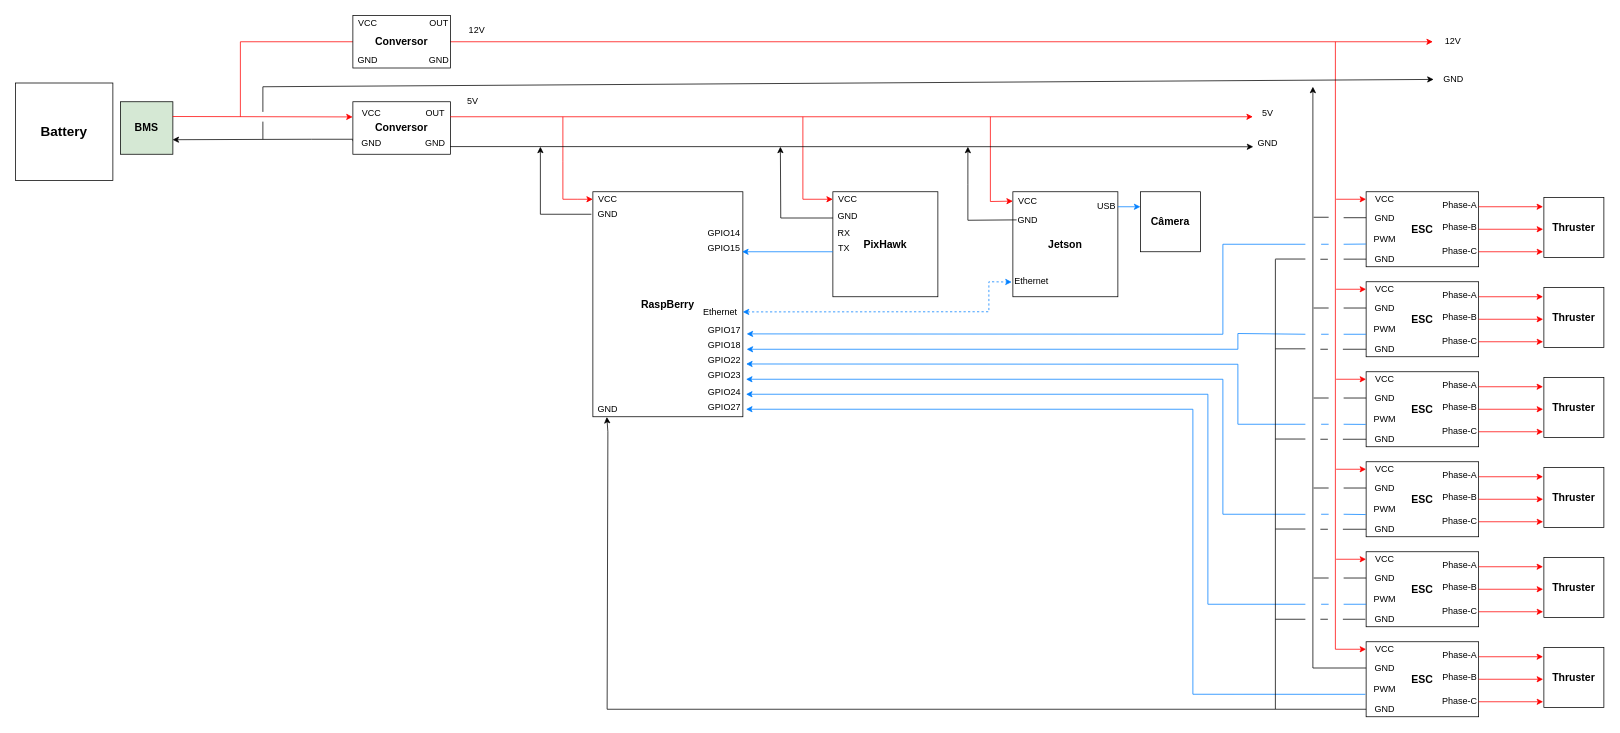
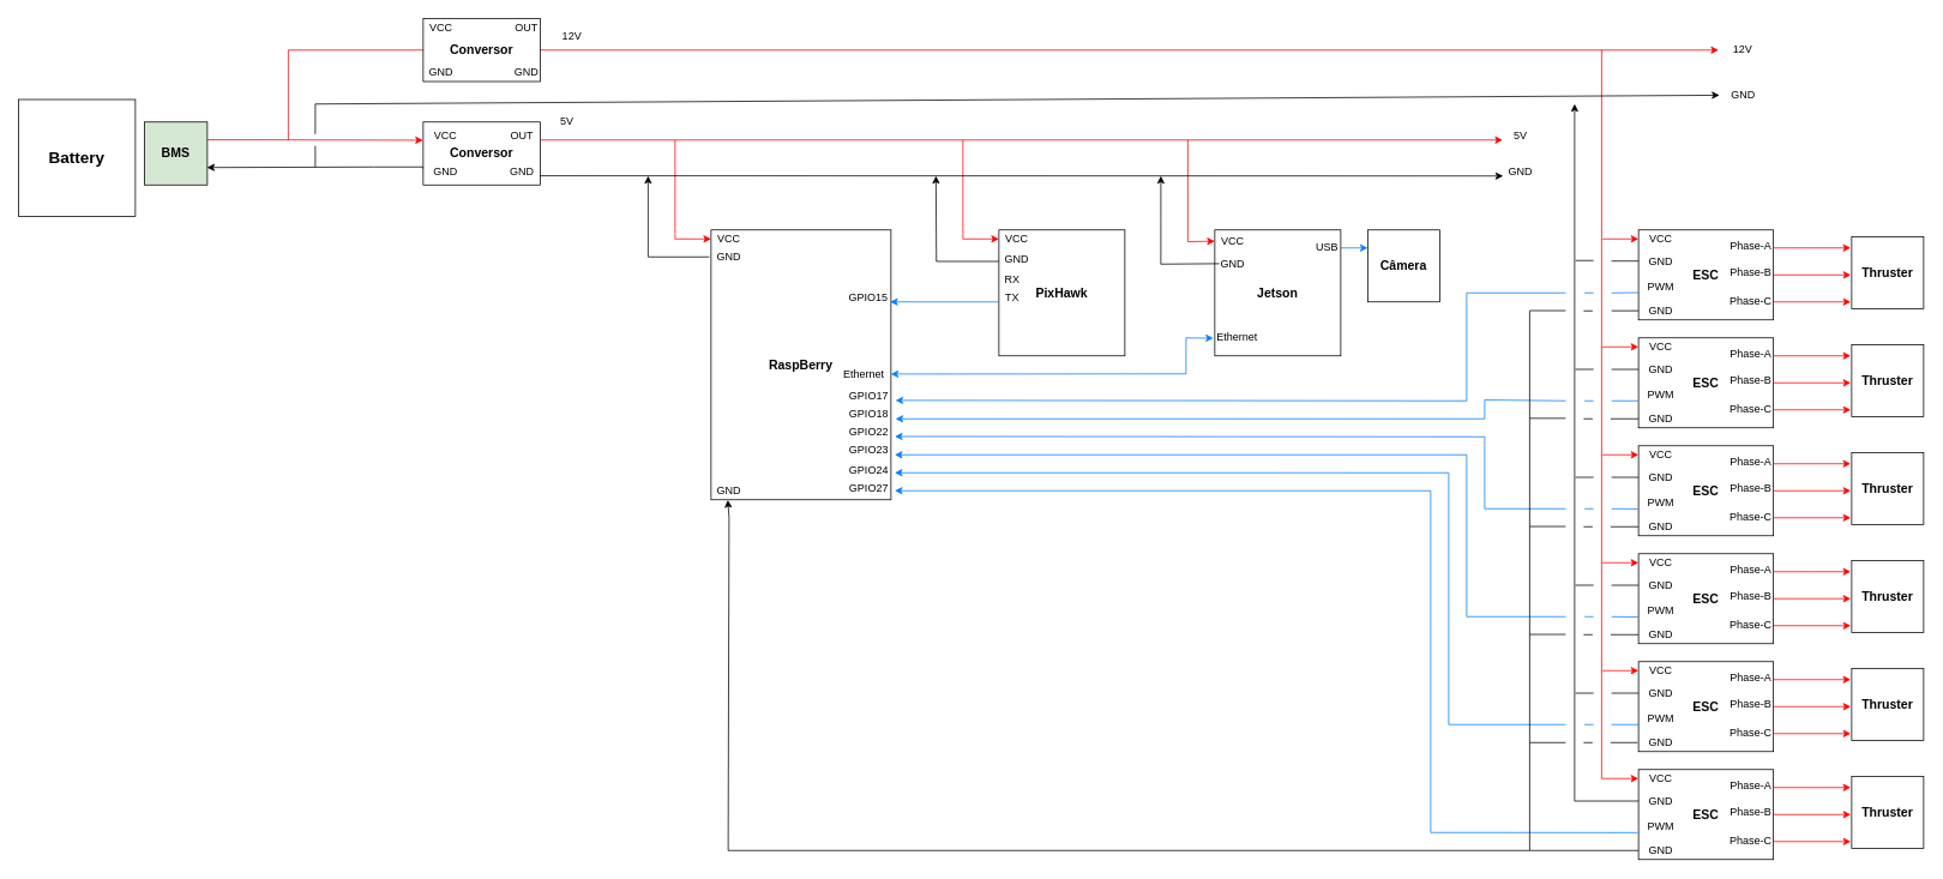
- <mxCell id="14" value="GPIO14" style="text;html=1;align=center;verticalAlign=middle;whiteSpace=wrap;rounded=0;" parent="1" vertex="1"><mxGeometry x="950" y="300" width="30" height="20" as="geometry" /></mxCell>
- <mxCell id="39" value="" style="endArrow=classic;startArrow=classic;html=1;rounded=0;exitX=0.999;exitY=0.534;exitDx=0;exitDy=0;exitPerimeter=0;entryX=-0.011;entryY=0.86;entryDx=0;entryDy=0;entryPerimeter=0;strokeColor=#007FFF;dashed=1;" parent="1" source="11" target="29" edge="1"><mxGeometry width="50" height="50" relative="1" as="geometry"><mxPoint x="990" y="438.27" as="sourcePoint" /><mxPoint x="1345.34" y="311.73" as="targetPoint" /><Array as="points"><mxPoint x="1318" y="415" /><mxPoint x="1318" y="375" /></Array></mxGeometry></mxCell>
+ <mxCell id="39" value="" style="endArrow=classic;startArrow=classic;html=1;rounded=0;exitX=0.999;exitY=0.534;exitDx=0;exitDy=0;exitPerimeter=0;entryX=-0.011;entryY=0.86;entryDx=0;entryDy=0;entryPerimeter=0;strokeColor=#007FFF;" parent="1" source="11" target="29" edge="1"><mxGeometry width="50" height="50" relative="1" as="geometry"><mxPoint x="990" y="438.27" as="sourcePoint" /><mxPoint x="1345.34" y="311.73" as="targetPoint" /><Array as="points"><mxPoint x="1318" y="415" /><mxPoint x="1318" y="375" /></Array></mxGeometry></mxCell>
